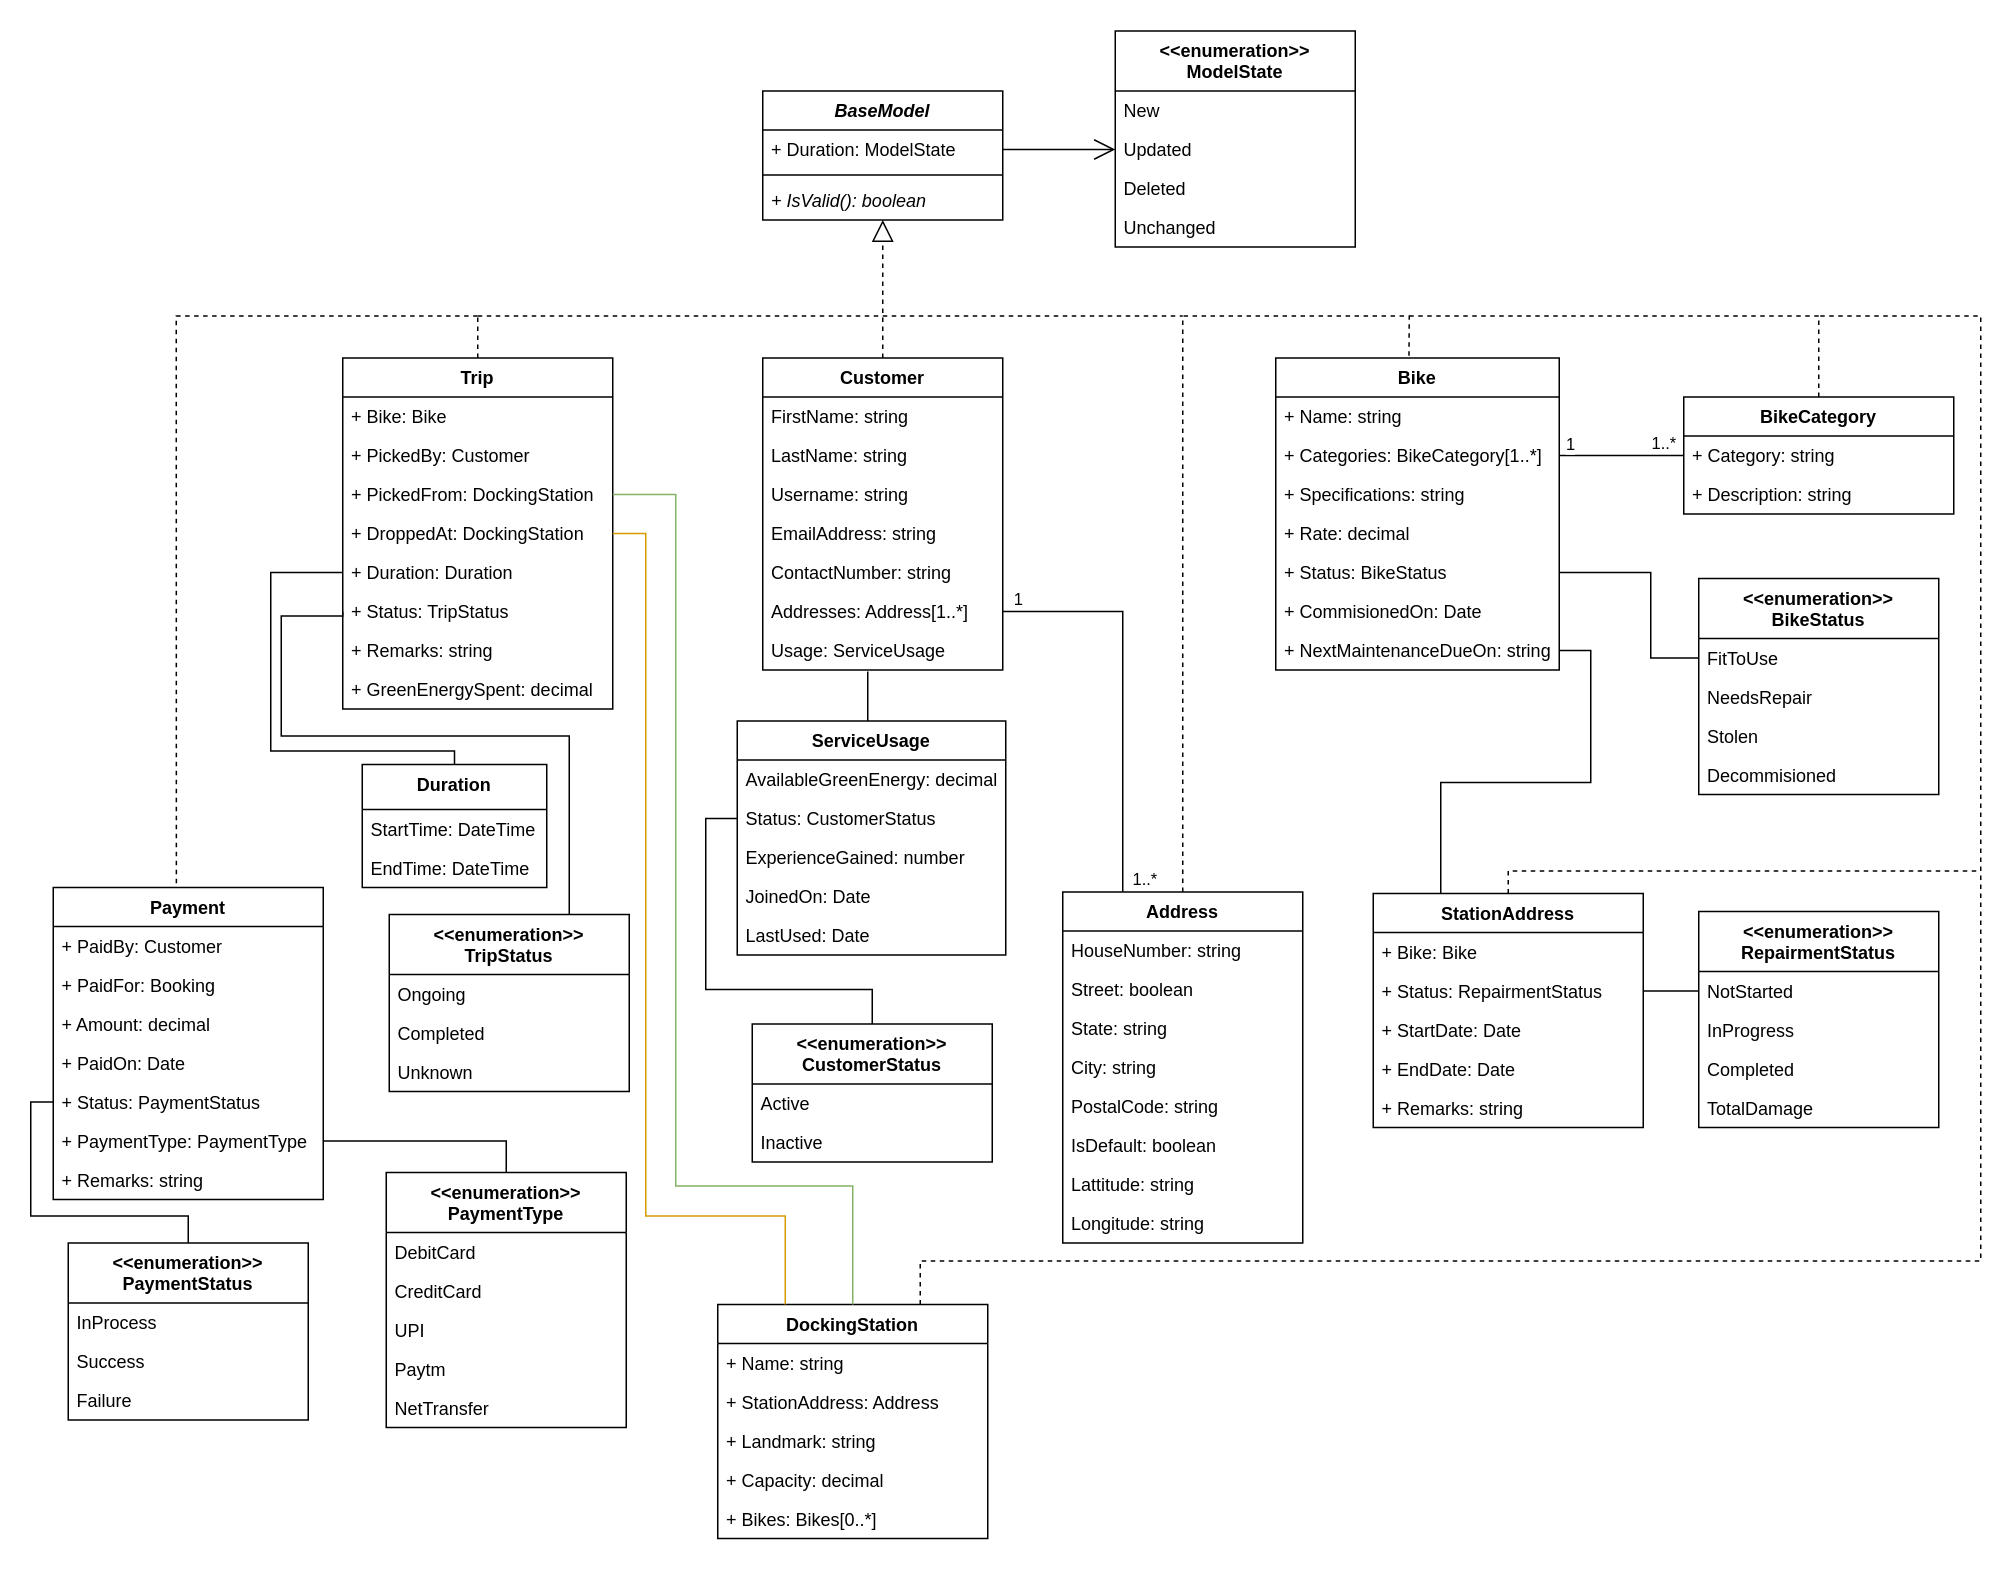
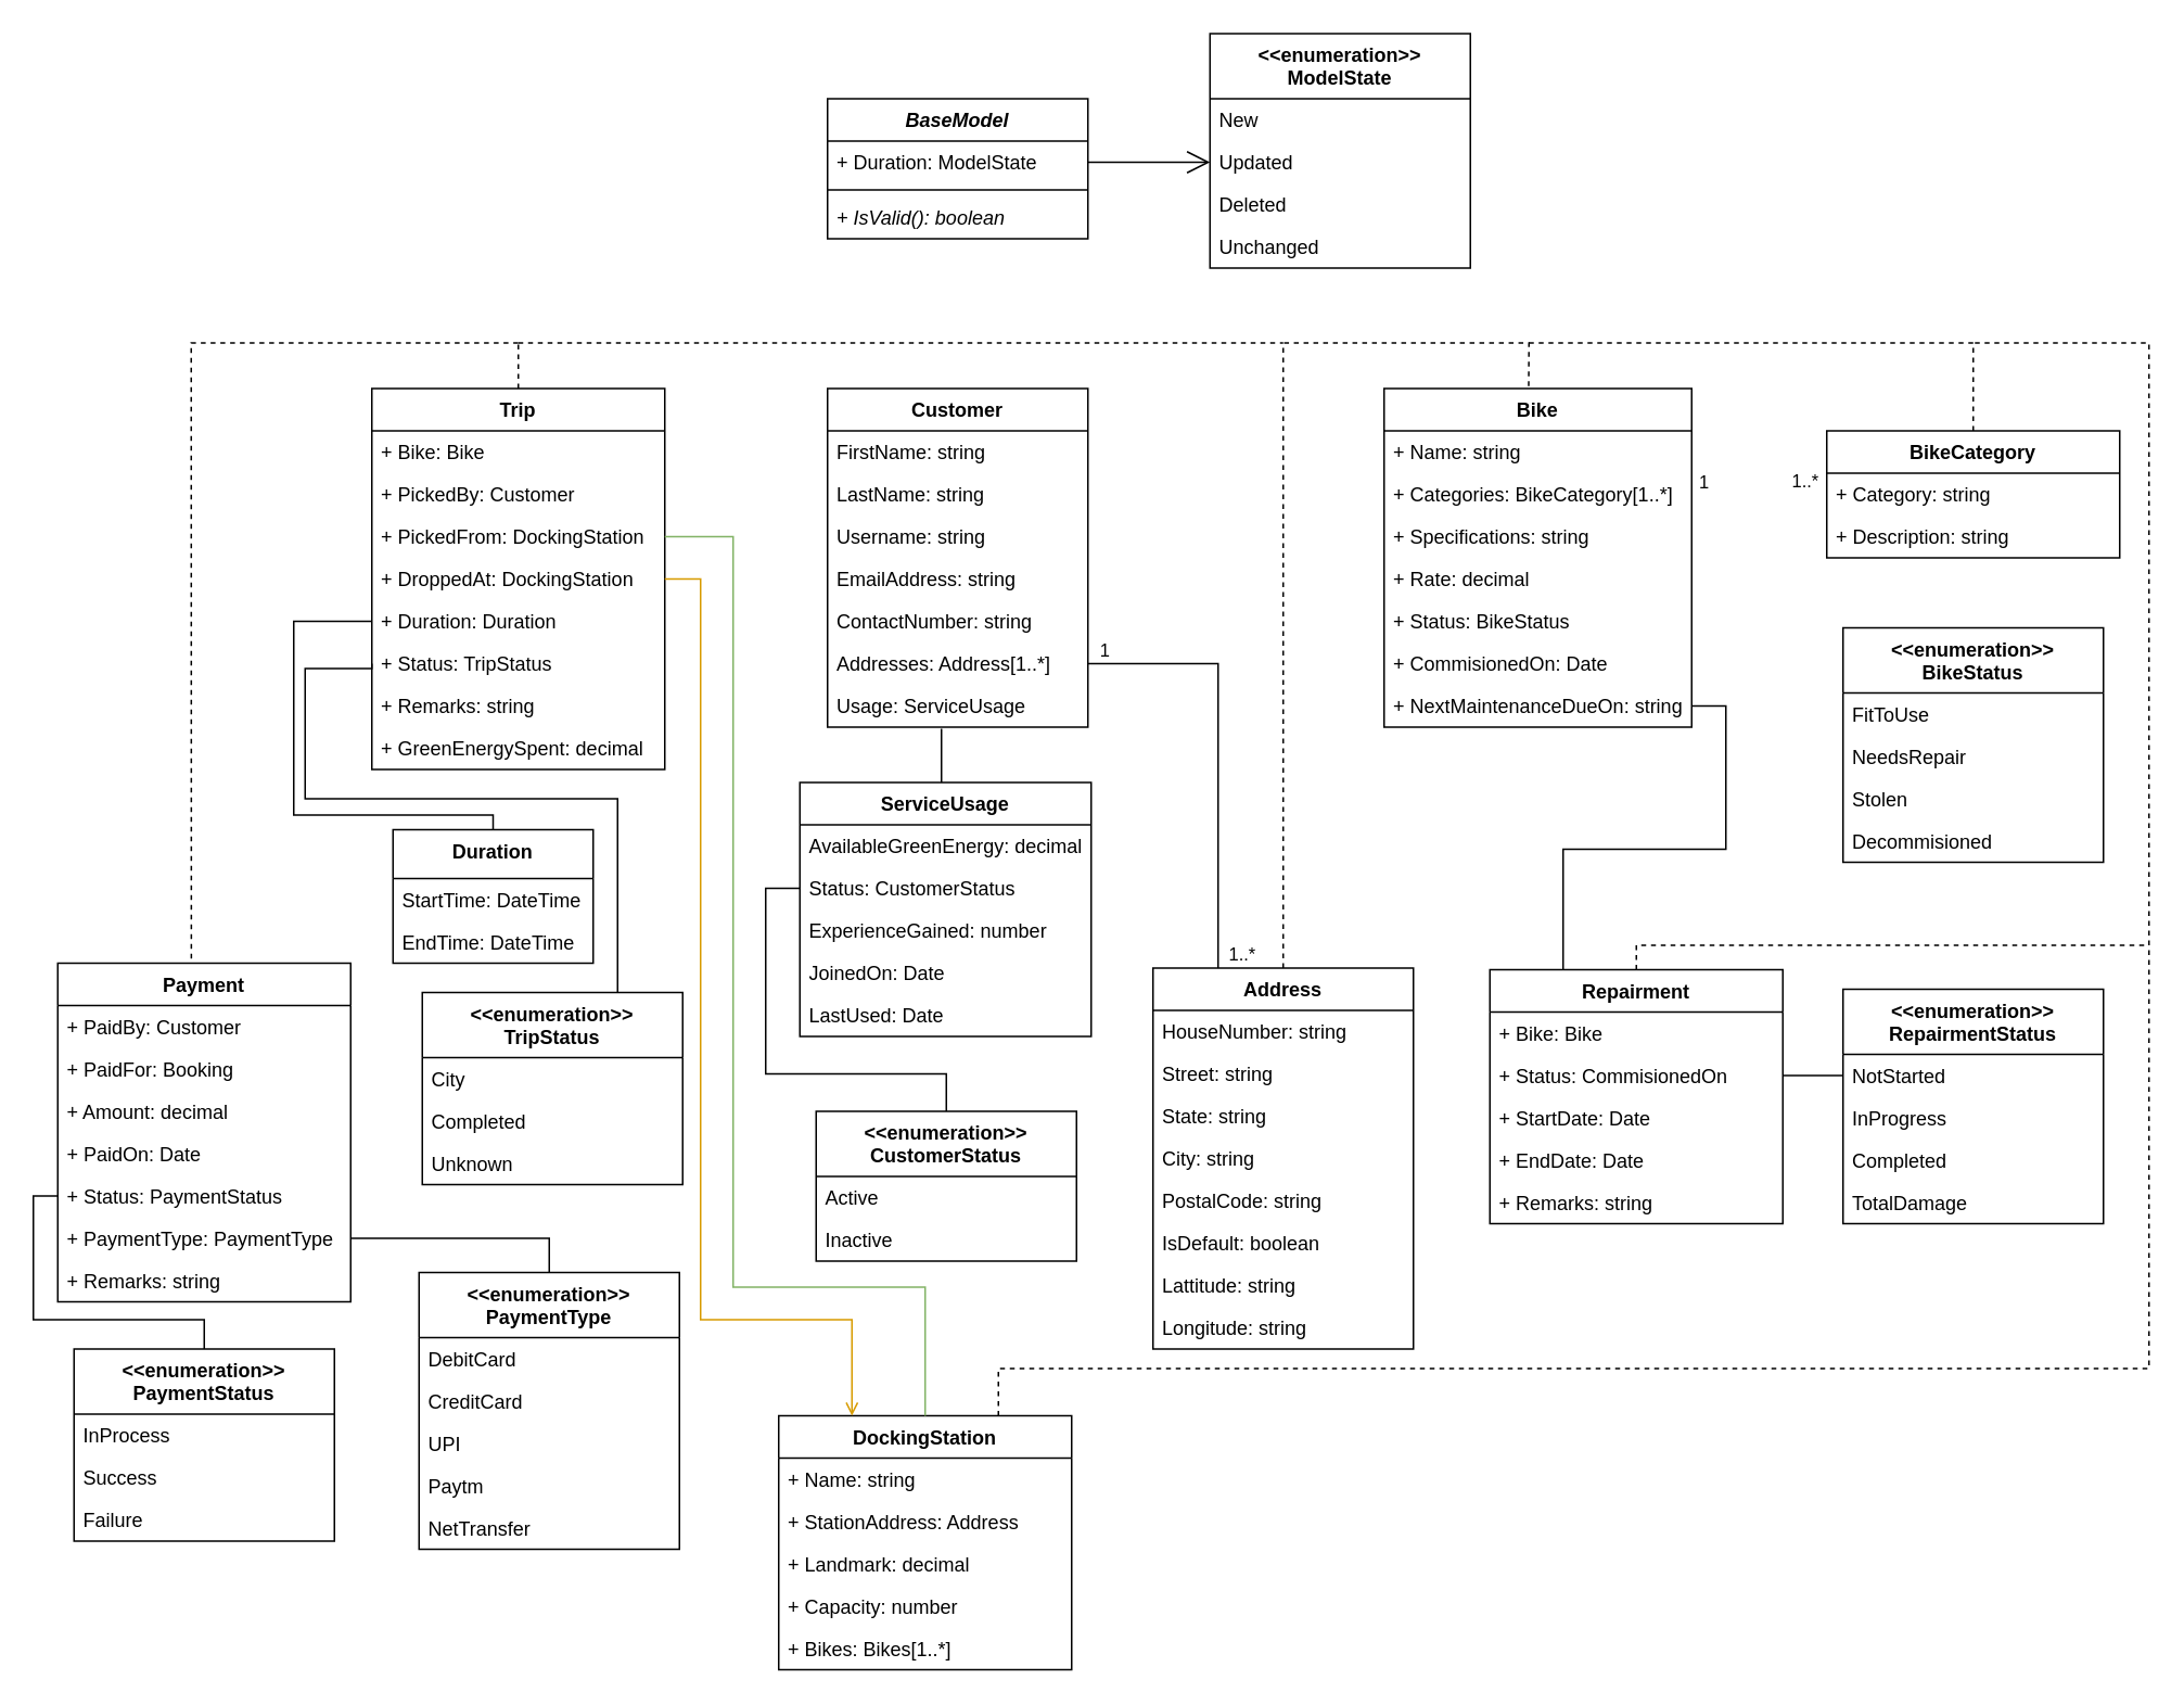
- <mxCell id="103" value="" style="endArrow=block;dashed=1;endFill=0;endSize=12;html=1;exitX=0.5;exitY=0;exitDx=0;exitDy=0;" parent="1" source="30" target="5" edge="1"><mxGeometry width="160" relative="1" as="geometry"><mxPoint x="458" y="340" as="sourcePoint" /><mxPoint x="618" y="340" as="targetPoint" /></mxGeometry></mxCell>
- <mxCell id="115" value="" style="endArrow=none;html=1;edgeStyle=orthogonalEdgeStyle;exitX=1;exitY=0.5;exitDx=0;exitDy=0;entryX=0;entryY=0.5;entryDx=0;entryDy=0;" parent="1" source="63" target="59" edge="1"><mxGeometry relative="1" as="geometry"><mxPoint x="401" y="469" as="sourcePoint" /><mxPoint x="1111" y="303" as="targetPoint" /></mxGeometry></mxCell>
- <mxCell id="117" value="" style="endArrow=none;html=1;edgeStyle=orthogonalEdgeStyle;exitX=1;exitY=0.5;exitDx=0;exitDy=0;entryX=0;entryY=0.5;entryDx=0;entryDy=0;rounded=0;" parent="1" source="66" target="92" edge="1"><mxGeometry relative="1" as="geometry"><mxPoint x="1091" y="870" as="sourcePoint" /><mxPoint x="1251" y="870" as="targetPoint" /><Array as="points"><mxPoint x="1100" y="381" /><mxPoint x="1100" y="438" /></Array></mxGeometry></mxCell>
- <mxCell id="96" value="StationAddress" style="swimlane;fontStyle=1;align=center;verticalAlign=top;childLayout=stackLayout;horizontal=1;startSize=26;horizontalStack=0;resizeParent=1;resizeParentMax=0;resizeLast=0;collapsible=1;marginBottom=0;" parent="1" vertex="1"><mxGeometry x="915" y="595" width="180" height="156" as="geometry" /></mxCell>
+ <mxCell id="96" value="Repairment" style="swimlane;fontStyle=1;align=center;verticalAlign=top;childLayout=stackLayout;horizontal=1;startSize=26;horizontalStack=0;resizeParent=1;resizeParentMax=0;resizeLast=0;collapsible=1;marginBottom=0;" parent="1" vertex="1"><mxGeometry x="915" y="595" width="180" height="156" as="geometry" /></mxCell>
- <mxCell id="23" value="Street: boolean" style="text;strokeColor=none;fillColor=none;align=left;verticalAlign=top;spacingLeft=4;spacingRight=4;overflow=hidden;rotatable=0;points=[[0,0.5],[1,0.5]];portConstraint=eastwest;" parent="21" vertex="1"><mxGeometry y="52" width="160" height="26" as="geometry" /></mxCell>
+ <mxCell id="23" value="Street: string" style="text;strokeColor=none;fillColor=none;align=left;verticalAlign=top;spacingLeft=4;spacingRight=4;overflow=hidden;rotatable=0;points=[[0,0.5],[1,0.5]];portConstraint=eastwest;" parent="21" vertex="1"><mxGeometry y="52" width="160" height="26" as="geometry" /></mxCell>
- <mxCell id="98" value="+ Status: RepairmentStatus" style="text;strokeColor=none;fillColor=none;align=left;verticalAlign=top;spacingLeft=4;spacingRight=4;overflow=hidden;rotatable=0;points=[[0,0.5],[1,0.5]];portConstraint=eastwest;" parent="96" vertex="1"><mxGeometry y="52" width="180" height="26" as="geometry" /></mxCell>
+ <mxCell id="98" value="+ Status: CommisionedOn" style="text;strokeColor=none;fillColor=none;align=left;verticalAlign=top;spacingLeft=4;spacingRight=4;overflow=hidden;rotatable=0;points=[[0,0.5],[1,0.5]];portConstraint=eastwest;" parent="96" vertex="1"><mxGeometry y="52" width="180" height="26" as="geometry" /></mxCell>
- <mxCell id="83" value="Ongoing" style="text;strokeColor=none;fillColor=none;align=left;verticalAlign=top;spacingLeft=4;spacingRight=4;overflow=hidden;rotatable=0;points=[[0,0.5],[1,0.5]];portConstraint=eastwest;" parent="82" vertex="1"><mxGeometry y="40" width="160" height="26" as="geometry" /></mxCell>
+ <mxCell id="83" value="City" style="text;strokeColor=none;fillColor=none;align=left;verticalAlign=top;spacingLeft=4;spacingRight=4;overflow=hidden;rotatable=0;points=[[0,0.5],[1,0.5]];portConstraint=eastwest;" parent="82" vertex="1"><mxGeometry y="40" width="160" height="26" as="geometry" /></mxCell>
- <mxCell id="123" value="" style="endArrow=none;html=1;edgeStyle=orthogonalEdgeStyle;rounded=0;entryX=0.25;entryY=0;entryDx=0;entryDy=0;exitX=1;exitY=0.5;exitDx=0;exitDy=0;fillColor=#ffe6cc;strokeColor=#d79b00;" parent="1" source="16" target="52" edge="1"><mxGeometry relative="1" as="geometry"><mxPoint x="418" y="339" as="sourcePoint" /><mxPoint x="578" y="850" as="targetPoint" /><Array as="points"><mxPoint x="430" y="355" /><mxPoint x="430" y="810" /><mxPoint x="523" y="810" /></Array></mxGeometry></mxCell>
+ <mxCell id="123" value="" style="endArrow=open;html=1;edgeStyle=orthogonalEdgeStyle;rounded=0;entryX=0.25;entryY=0;entryDx=0;entryDy=0;exitX=1;exitY=0.5;exitDx=0;exitDy=0;fillColor=#ffe6cc;strokeColor=#d79b00;" parent="1" source="16" target="52" edge="1"><mxGeometry relative="1" as="geometry"><mxPoint x="418" y="339" as="sourcePoint" /><mxPoint x="578" y="850" as="targetPoint" /><Array as="points"><mxPoint x="430" y="355" /><mxPoint x="430" y="810" /><mxPoint x="523" y="810" /></Array></mxGeometry></mxCell>
- <mxCell id="55" value="+ Landmark: string" style="text;strokeColor=none;fillColor=none;align=left;verticalAlign=top;spacingLeft=4;spacingRight=4;overflow=hidden;rotatable=0;points=[[0,0.5],[1,0.5]];portConstraint=eastwest;" parent="52" vertex="1"><mxGeometry y="78" width="180" height="26" as="geometry" /></mxCell>
+ <mxCell id="55" value="+ Landmark: decimal" style="text;strokeColor=none;fillColor=none;align=left;verticalAlign=top;spacingLeft=4;spacingRight=4;overflow=hidden;rotatable=0;points=[[0,0.5],[1,0.5]];portConstraint=eastwest;" parent="52" vertex="1"><mxGeometry y="78" width="180" height="26" as="geometry" /></mxCell>
- <mxCell id="56" value="+ Capacity: decimal" style="text;strokeColor=none;fillColor=none;align=left;verticalAlign=top;spacingLeft=4;spacingRight=4;overflow=hidden;rotatable=0;points=[[0,0.5],[1,0.5]];portConstraint=eastwest;" parent="52" vertex="1"><mxGeometry y="104" width="180" height="26" as="geometry" /></mxCell>
+ <mxCell id="56" value="+ Capacity: number" style="text;strokeColor=none;fillColor=none;align=left;verticalAlign=top;spacingLeft=4;spacingRight=4;overflow=hidden;rotatable=0;points=[[0,0.5],[1,0.5]];portConstraint=eastwest;" parent="52" vertex="1"><mxGeometry y="104" width="180" height="26" as="geometry" /></mxCell>
- <mxCell id="57" value="+ Bikes: Bikes[0..*]" style="text;strokeColor=none;fillColor=none;align=left;verticalAlign=top;spacingLeft=4;spacingRight=4;overflow=hidden;rotatable=0;points=[[0,0.5],[1,0.5]];portConstraint=eastwest;" parent="52" vertex="1"><mxGeometry y="130" width="180" height="26" as="geometry" /></mxCell>
+ <mxCell id="57" value="+ Bikes: Bikes[1..*]" style="text;strokeColor=none;fillColor=none;align=left;verticalAlign=top;spacingLeft=4;spacingRight=4;overflow=hidden;rotatable=0;points=[[0,0.5],[1,0.5]];portConstraint=eastwest;" parent="52" vertex="1"><mxGeometry y="130" width="180" height="26" as="geometry" /></mxCell>
